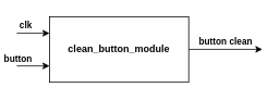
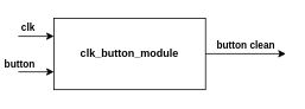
- <mxCell id="2" value="&lt;b&gt;clean_button_module&lt;/b&gt;" style="rounded=0;whiteSpace=wrap;html=1;fontColor=default;fillColor=none;" vertex="1" parent="1"><mxGeometry x="60" y="20" width="170" height="80" as="geometry" /></mxCell>
+ <mxCell id="2" value="&lt;b&gt;clk_button_module&lt;/b&gt;" style="rounded=0;whiteSpace=wrap;html=1;fontColor=default;fillColor=none;" vertex="1" parent="1"><mxGeometry x="60" y="20" width="170" height="80" as="geometry" /></mxCell>
